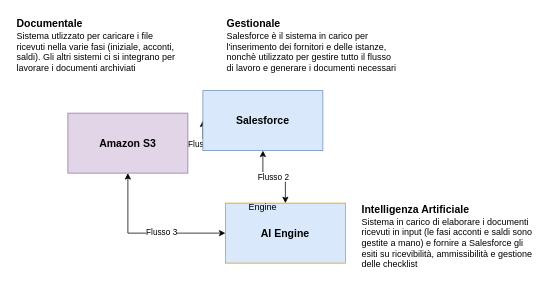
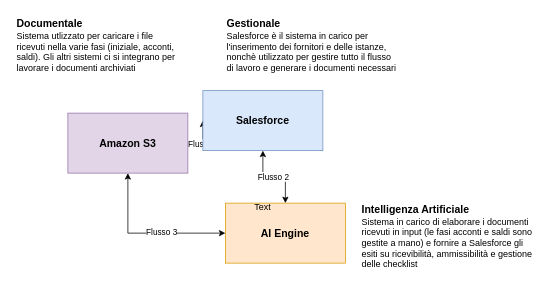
- <mxCell id="11" value="Engine" style="text;html=1;align=center;verticalAlign=middle;whiteSpace=wrap;rounded=0;" vertex="1" parent="1"><mxGeometry x="320" y="260" width="60" height="30" as="geometry" /></mxCell>
+ <mxCell id="11" value="Text" style="text;html=1;align=center;verticalAlign=middle;whiteSpace=wrap;rounded=0;" vertex="1" parent="1"><mxGeometry x="320" y="260" width="60" height="30" as="geometry" /></mxCell>
- <mxCell id="10" value="&lt;b&gt;&lt;font style=&quot;font-size: 14px;&quot;&gt;AI Engine&lt;/font&gt;&lt;/b&gt;" style="rounded=0;whiteSpace=wrap;html=1;fillColor=#dae8fc;strokeColor=#d79b00;" vertex="1" parent="1"><mxGeometry x="300" y="270" width="160" height="80" as="geometry" /></mxCell>
+ <mxCell id="10" value="&lt;b&gt;&lt;font style=&quot;font-size: 14px;&quot;&gt;AI Engine&lt;/font&gt;&lt;/b&gt;" style="rounded=0;whiteSpace=wrap;html=1;fillColor=#ffe6cc;strokeColor=#d79b00;" vertex="1" parent="1"><mxGeometry x="300" y="270" width="160" height="80" as="geometry" /></mxCell>
